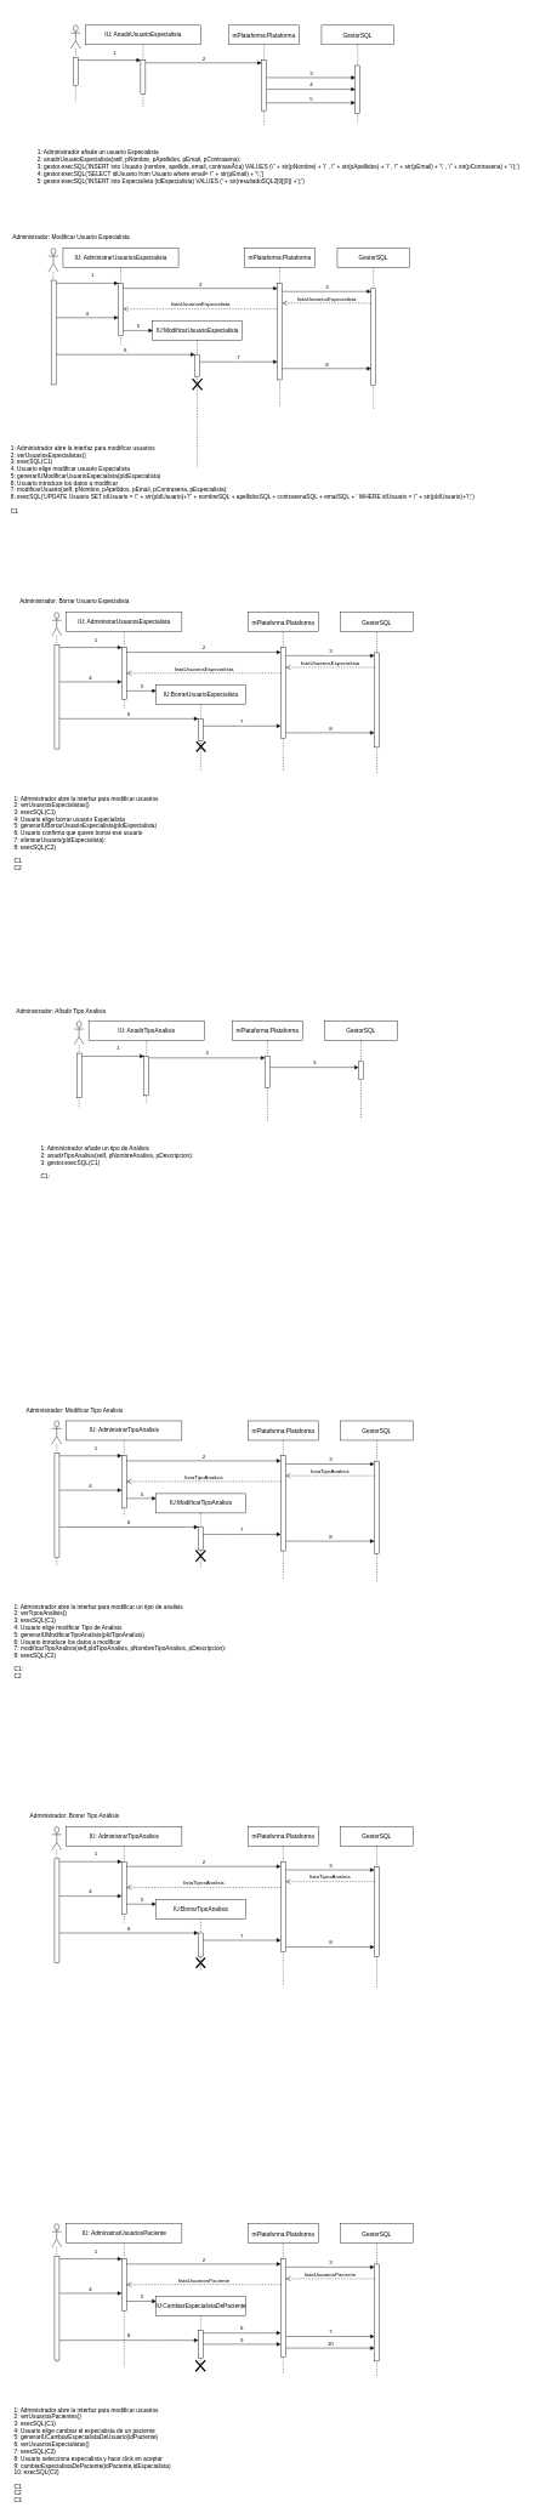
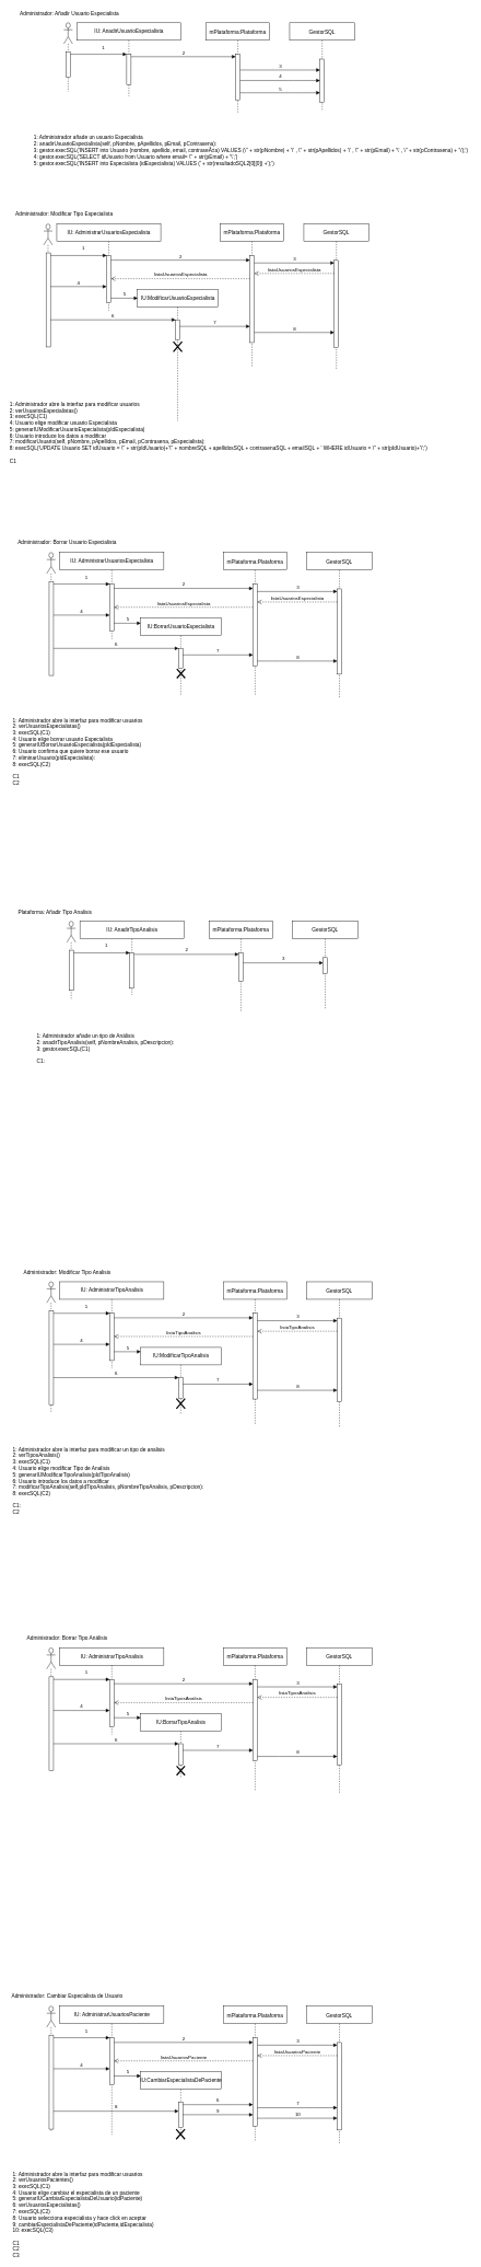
+ <mxCell id="10" value="Administrador: Añadir Usuario Especialista" style="text;html=1;align=center;verticalAlign=middle;resizable=0;points=[];autosize=1;strokeColor=none;" parent="1" vertex="1"><mxGeometry x="39" y="20" width="237" height="18" as="geometry" /></mxCell>
- <mxCell id="25" value="Administrador: Modificar Usuario Especialista" style="text;html=1;align=center;verticalAlign=middle;resizable=0;points=[];autosize=1;strokeColor=none;" parent="1" vertex="1"><mxGeometry y="478" width="251" height="18" as="geometry" x="20" /></mxCell>
+ <mxCell id="25" value="Administrador: Modificar Tipo Especialista" style="text;html=1;align=center;verticalAlign=middle;resizable=0;points=[];autosize=1;strokeColor=none;" parent="1" vertex="1"><mxGeometry y="478" width="251" height="18" as="geometry" x="20" /></mxCell>
- <mxCell id="71" value="Administrador: Añadir Tipo Analisis" style="text;html=1;align=center;verticalAlign=middle;resizable=0;points=[];autosize=1;strokeColor=none;" parent="1" vertex="1"><mxGeometry x="27" y="2074" width="195" height="18" as="geometry" /></mxCell>
+ <mxCell id="71" value="Plataforma: Añadir Tipo Analisis" style="text;html=1;align=center;verticalAlign=middle;resizable=0;points=[];autosize=1;strokeColor=none;" parent="1" vertex="1"><mxGeometry x="27" y="2074" width="195" height="18" as="geometry" /></mxCell>
+ <mxCell id="129" value="Administrador: Cambiar Especialista de Usuario" style="text;html=1;align=center;verticalAlign=middle;resizable=0;points=[];autosize=1;strokeColor=none;" parent="1" vertex="1"><mxGeometry y="4552" width="265" height="18" as="geometry" x="20" /></mxCell>
